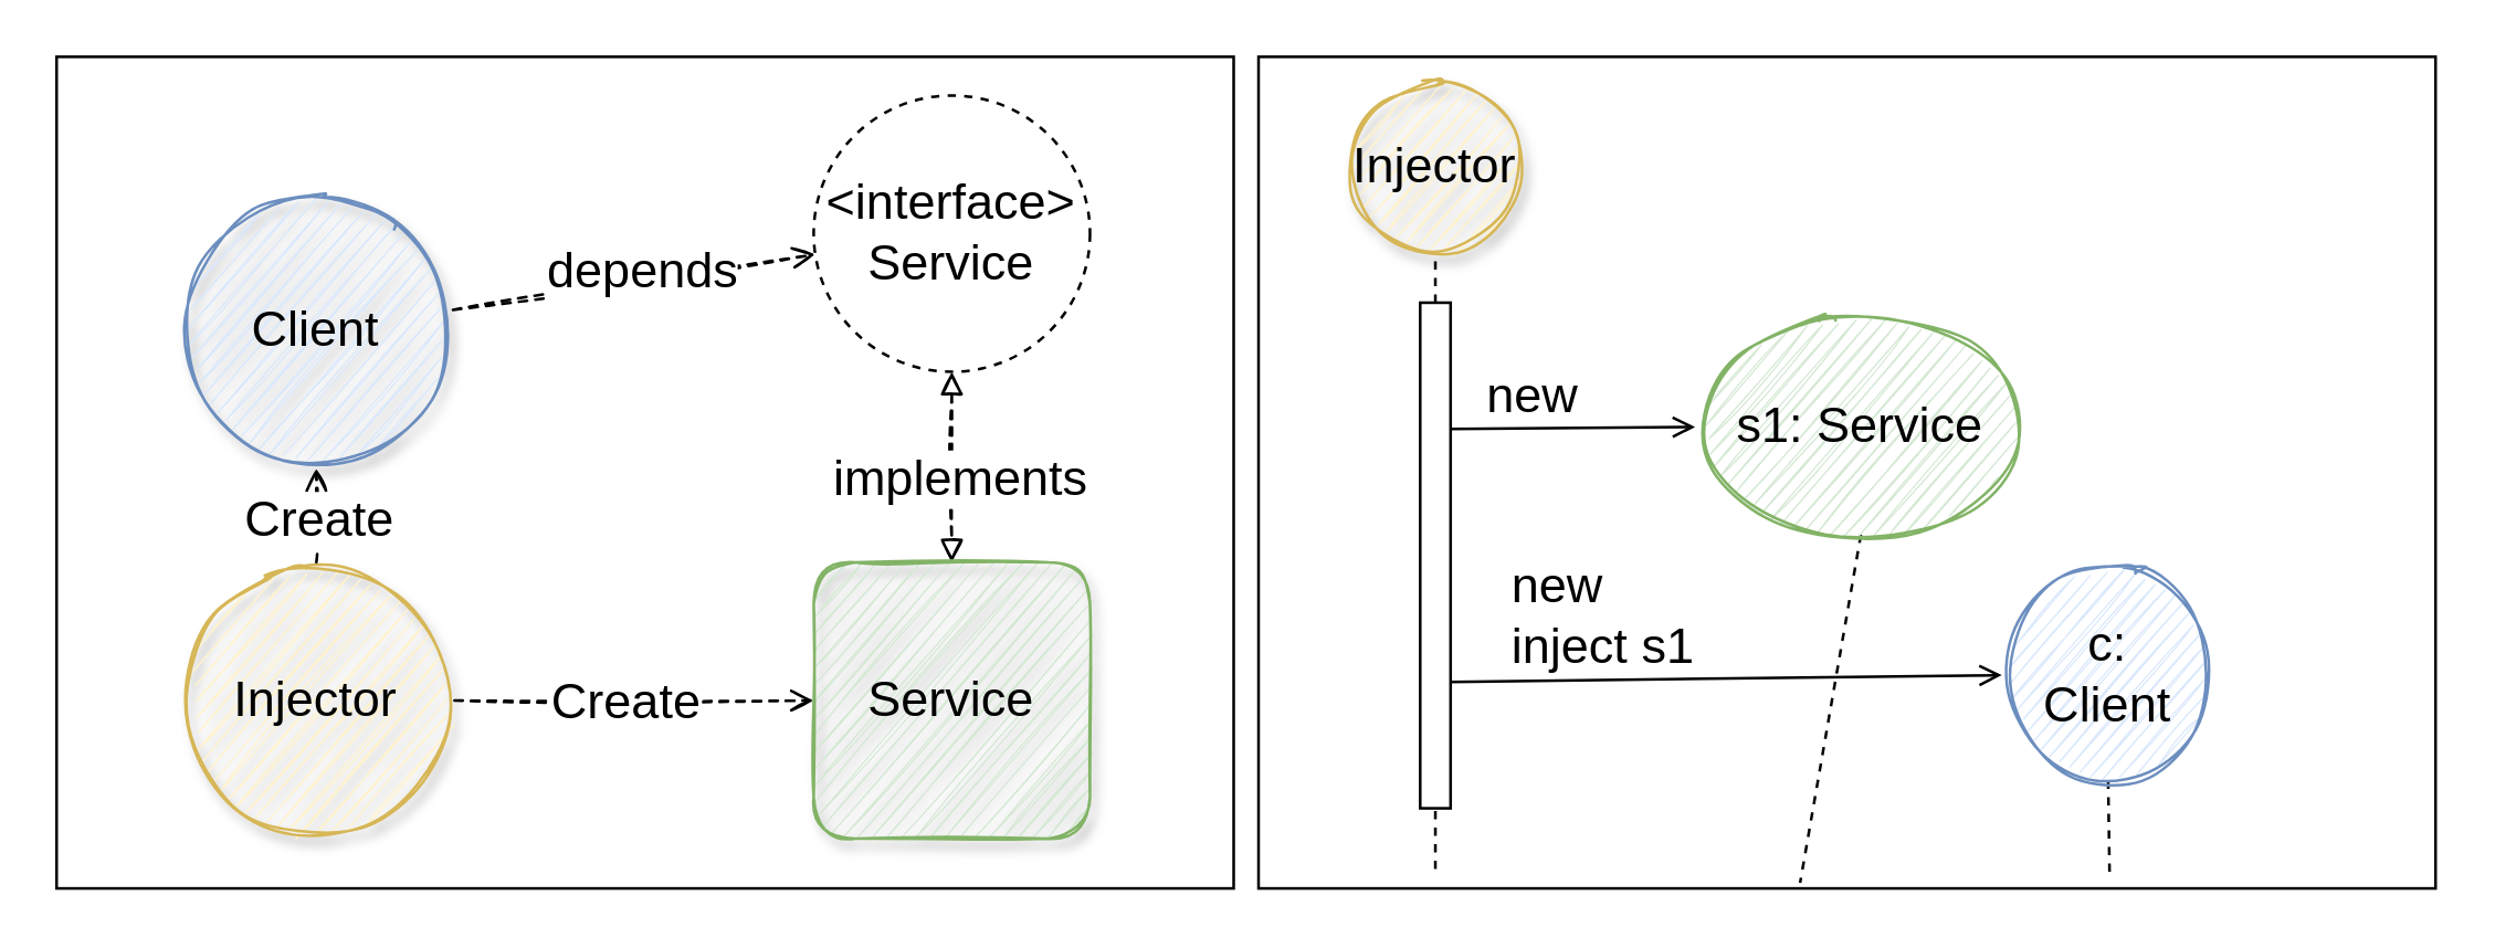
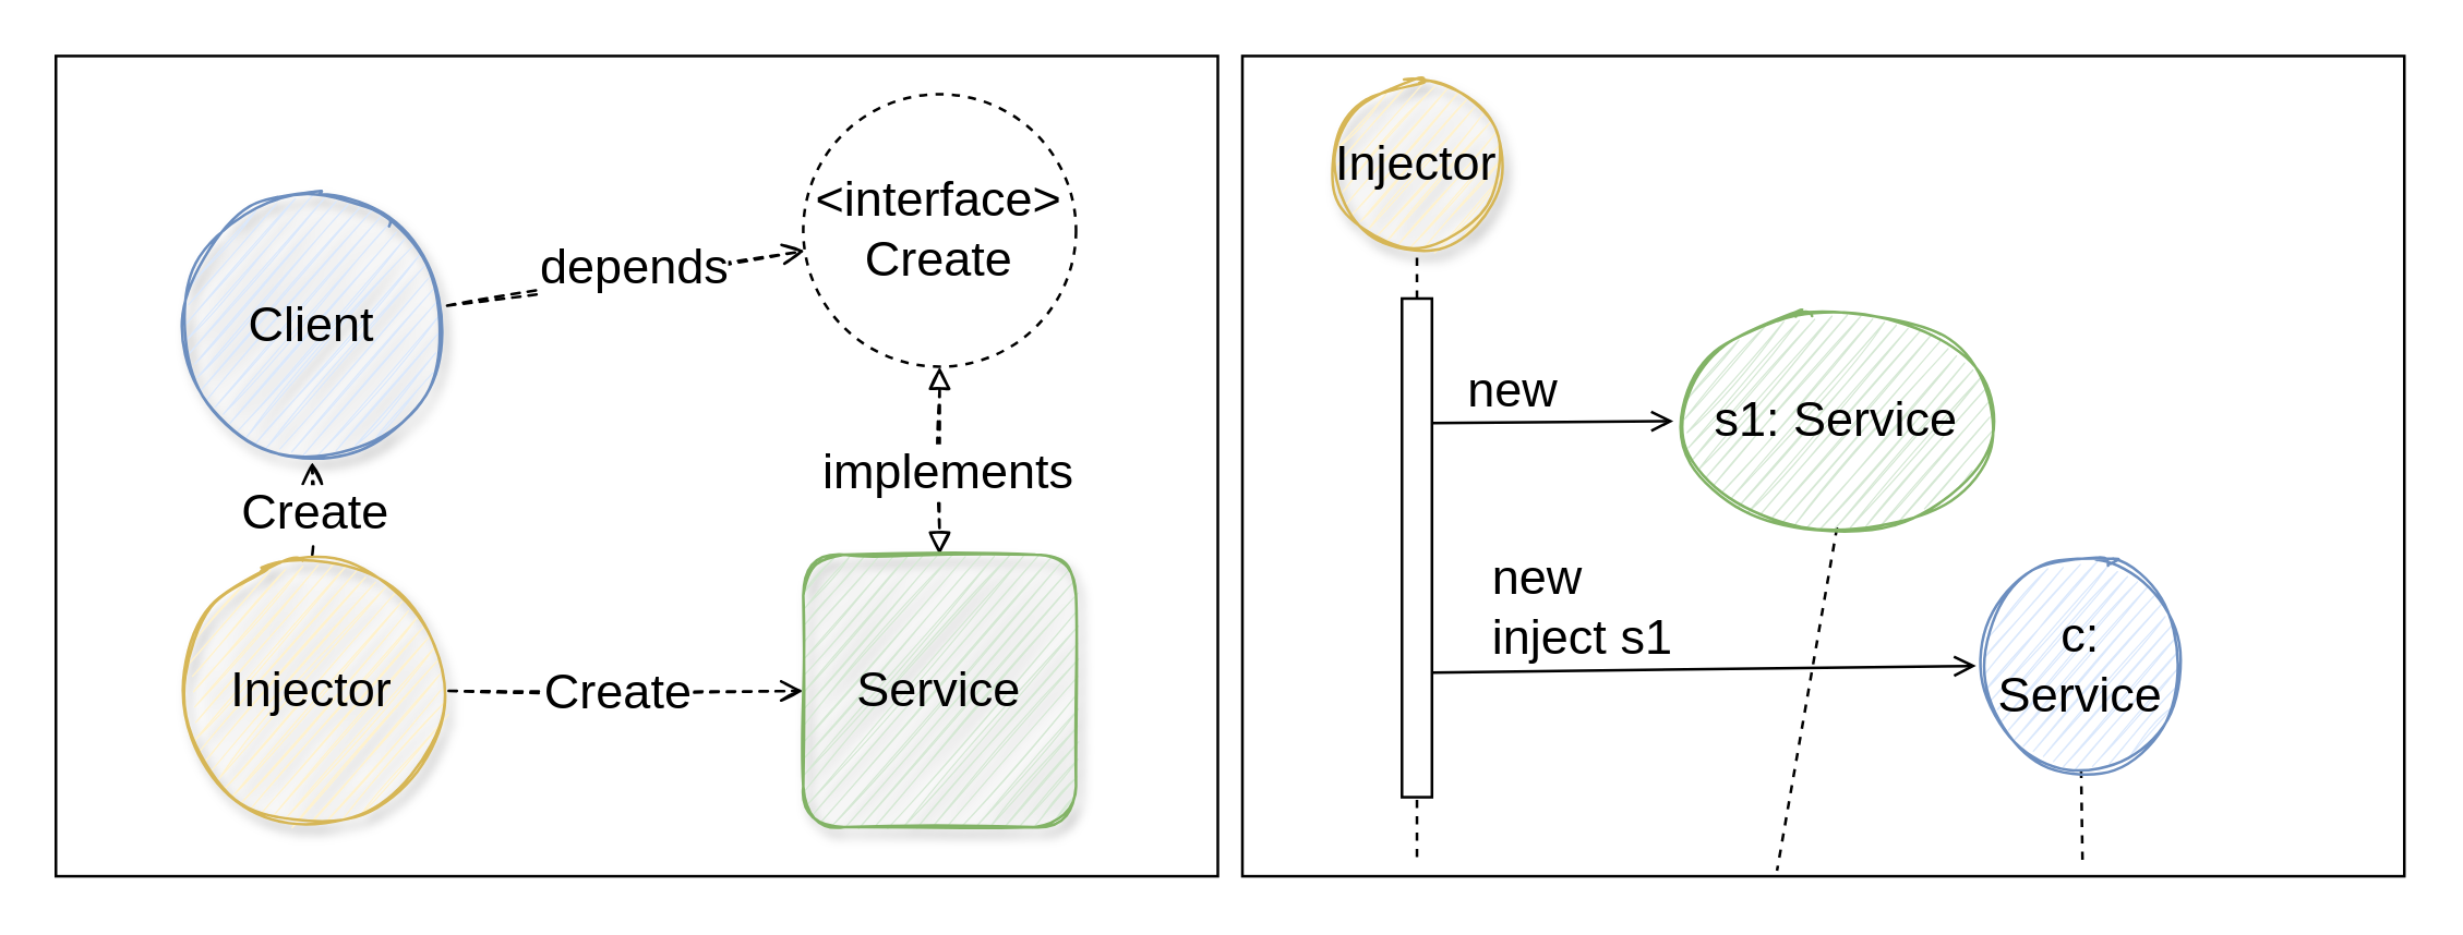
- <mxCell id="9" value="&amp;lt;interface&amp;gt;&lt;br&gt;Service" style="ellipse;whiteSpace=wrap;html=1;aspect=fixed;sketch=0;shadow=0;fontSize=18;dashed=1;" vertex="1" parent="1"><mxGeometry x="294" y="34" width="100" height="100" as="geometry" /></mxCell>
+ <mxCell id="9" value="&amp;lt;interface&amp;gt;&lt;br&gt;Create" style="ellipse;whiteSpace=wrap;html=1;aspect=fixed;sketch=0;shadow=0;fontSize=18;dashed=1;" vertex="1" parent="1"><mxGeometry x="294" y="34" width="100" height="100" as="geometry" /></mxCell>
- <mxCell id="22" value="c: &lt;br&gt;Client" style="ellipse;whiteSpace=wrap;html=1;rounded=0;shadow=0;fontSize=18;sketch=1;fillColor=#dae8fc;strokeColor=#6c8ebf;" vertex="1" parent="1"><mxGeometry x="724" y="205" width="77" height="77" as="geometry" /></mxCell>
+ <mxCell id="22" value="c: &lt;br&gt;Service" style="ellipse;whiteSpace=wrap;html=1;rounded=0;shadow=0;fontSize=18;sketch=1;fillColor=#dae8fc;strokeColor=#6c8ebf;" vertex="1" parent="1"><mxGeometry x="724" y="205" width="77" height="77" as="geometry" /></mxCell>
